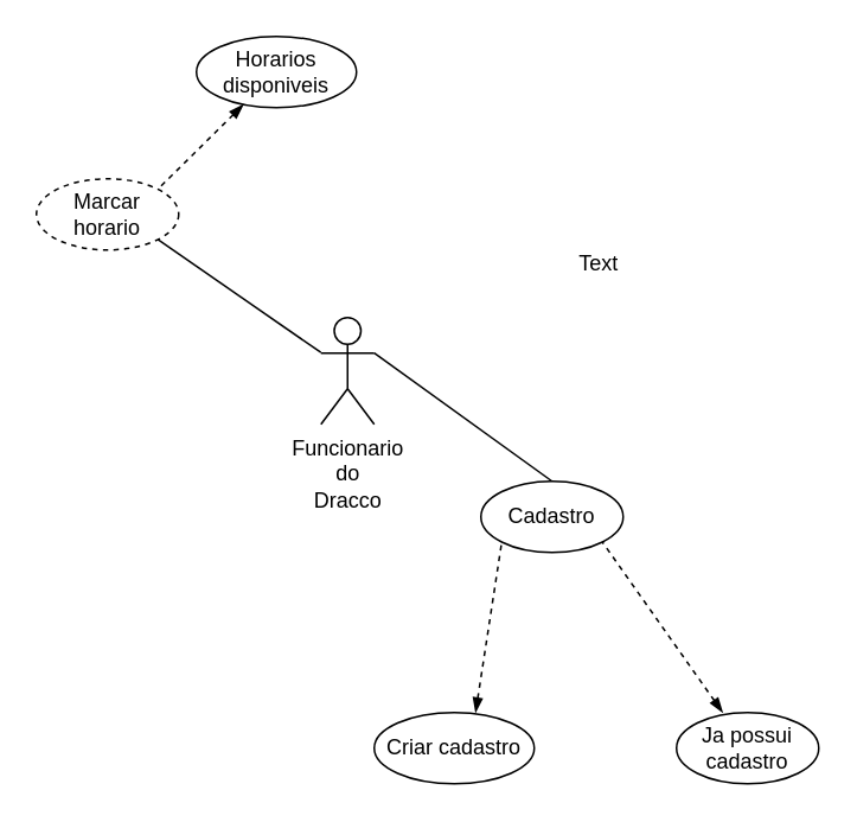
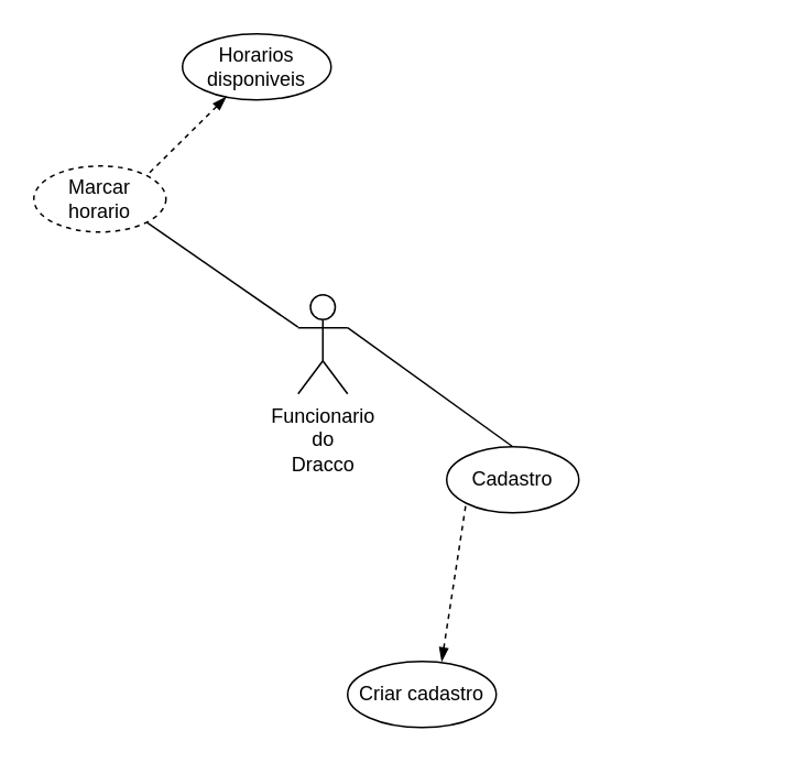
- <mxCell id="13" value="Text" style="text;html=1;align=center;verticalAlign=middle;resizable=0;points=[];autosize=1;" vertex="1" parent="1"><mxGeometry x="316" y="138" width="40" height="20" as="geometry" /></mxCell>
- <mxCell id="7" value="" style="endArrow=none;dashed=1;html=1;entryX=1;entryY=1;entryDx=0;entryDy=0;startArrow=blockThin;startFill=1;exitX=0.325;exitY=0;exitDx=0;exitDy=0;exitPerimeter=0;" parent="1" source="5" target="3" edge="1"><mxGeometry width="50" height="50" relative="1" as="geometry"><mxPoint x="470" y="350" as="sourcePoint" /><mxPoint x="400" y="320" as="targetPoint" /></mxGeometry></mxCell>
- <mxCell id="5" value="Ja possui cadastro" style="ellipse;whiteSpace=wrap;html=1;" parent="1" vertex="1"><mxGeometry x="380" y="400" width="80" height="40" as="geometry" /></mxCell>
